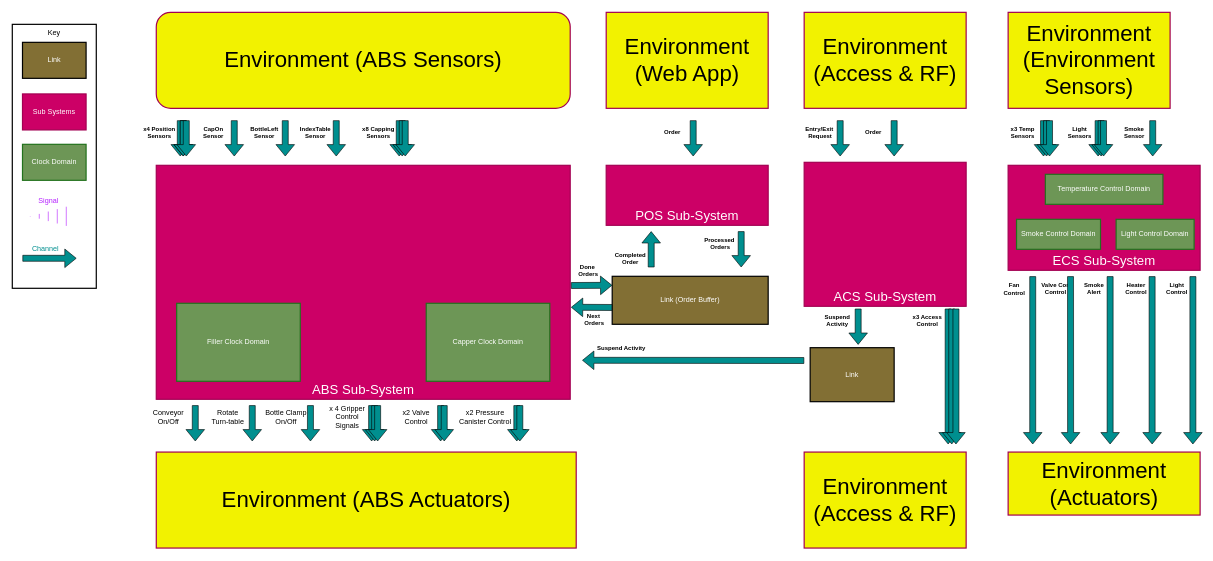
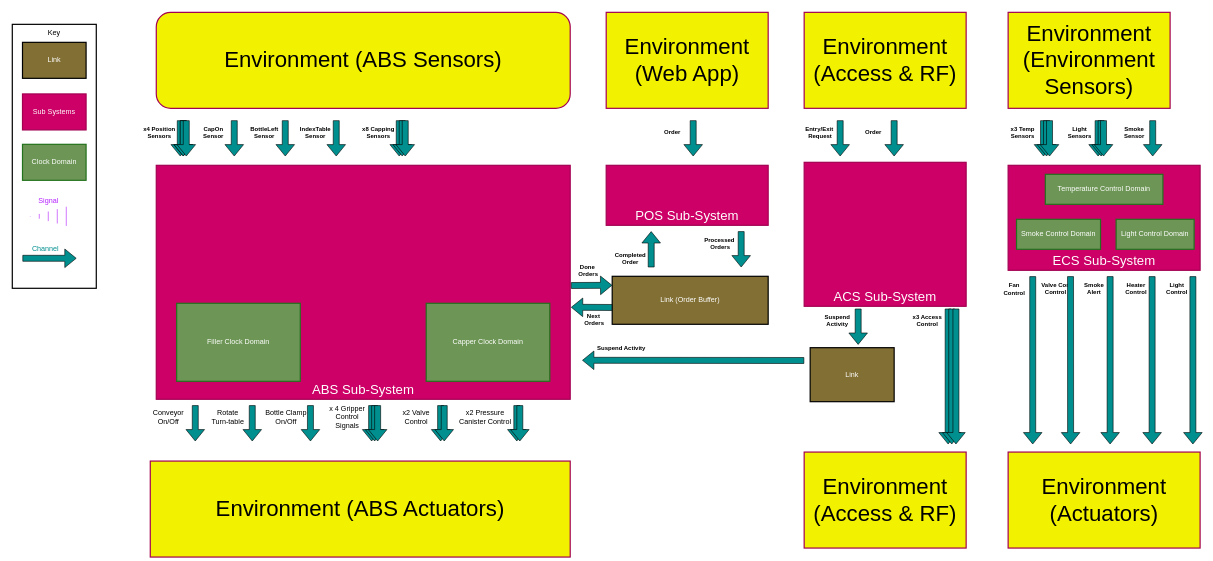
- <mxCell id="74" value="Environment (Actuators)" style="rounded=0;whiteSpace=wrap;html=1;fillColor=#F2F200;strokeWidth=2;strokeColor=#A30052;fillStyle=solid;labelBackgroundColor=none;fontColor=#000000;verticalAlign=middle;fontSize=37;" vertex="1" parent="1"><mxGeometry x="1680" y="753" width="320" height="105" as="geometry" /></mxCell>
+ <mxCell id="74" value="Environment (Actuators)" style="rounded=0;whiteSpace=wrap;html=1;fillColor=#F2F200;strokeWidth=2;strokeColor=#A30052;fillStyle=solid;labelBackgroundColor=none;fontColor=#000000;verticalAlign=middle;fontSize=37;" vertex="1" parent="1"><mxGeometry x="1680" y="753" width="320" height="160" as="geometry" /></mxCell>
- <mxCell id="32" value="Environment (ABS Actuators)" style="rounded=0;whiteSpace=wrap;html=1;fillColor=#F2F200;strokeWidth=2;strokeColor=#A30052;fillStyle=solid;labelBackgroundColor=none;fontColor=#000000;verticalAlign=middle;fontSize=37;" parent="1" vertex="1"><mxGeometry x="260" y="753" width="700" height="160" as="geometry" /></mxCell>
+ <mxCell id="32" value="Environment (ABS Actuators)" style="rounded=0;whiteSpace=wrap;html=1;fillColor=#F2F200;strokeWidth=2;strokeColor=#A30052;fillStyle=solid;labelBackgroundColor=none;fontColor=#000000;verticalAlign=middle;fontSize=37;" parent="1" vertex="1"><mxGeometry x="250" y="768" width="700" height="160" as="geometry" /></mxCell>
